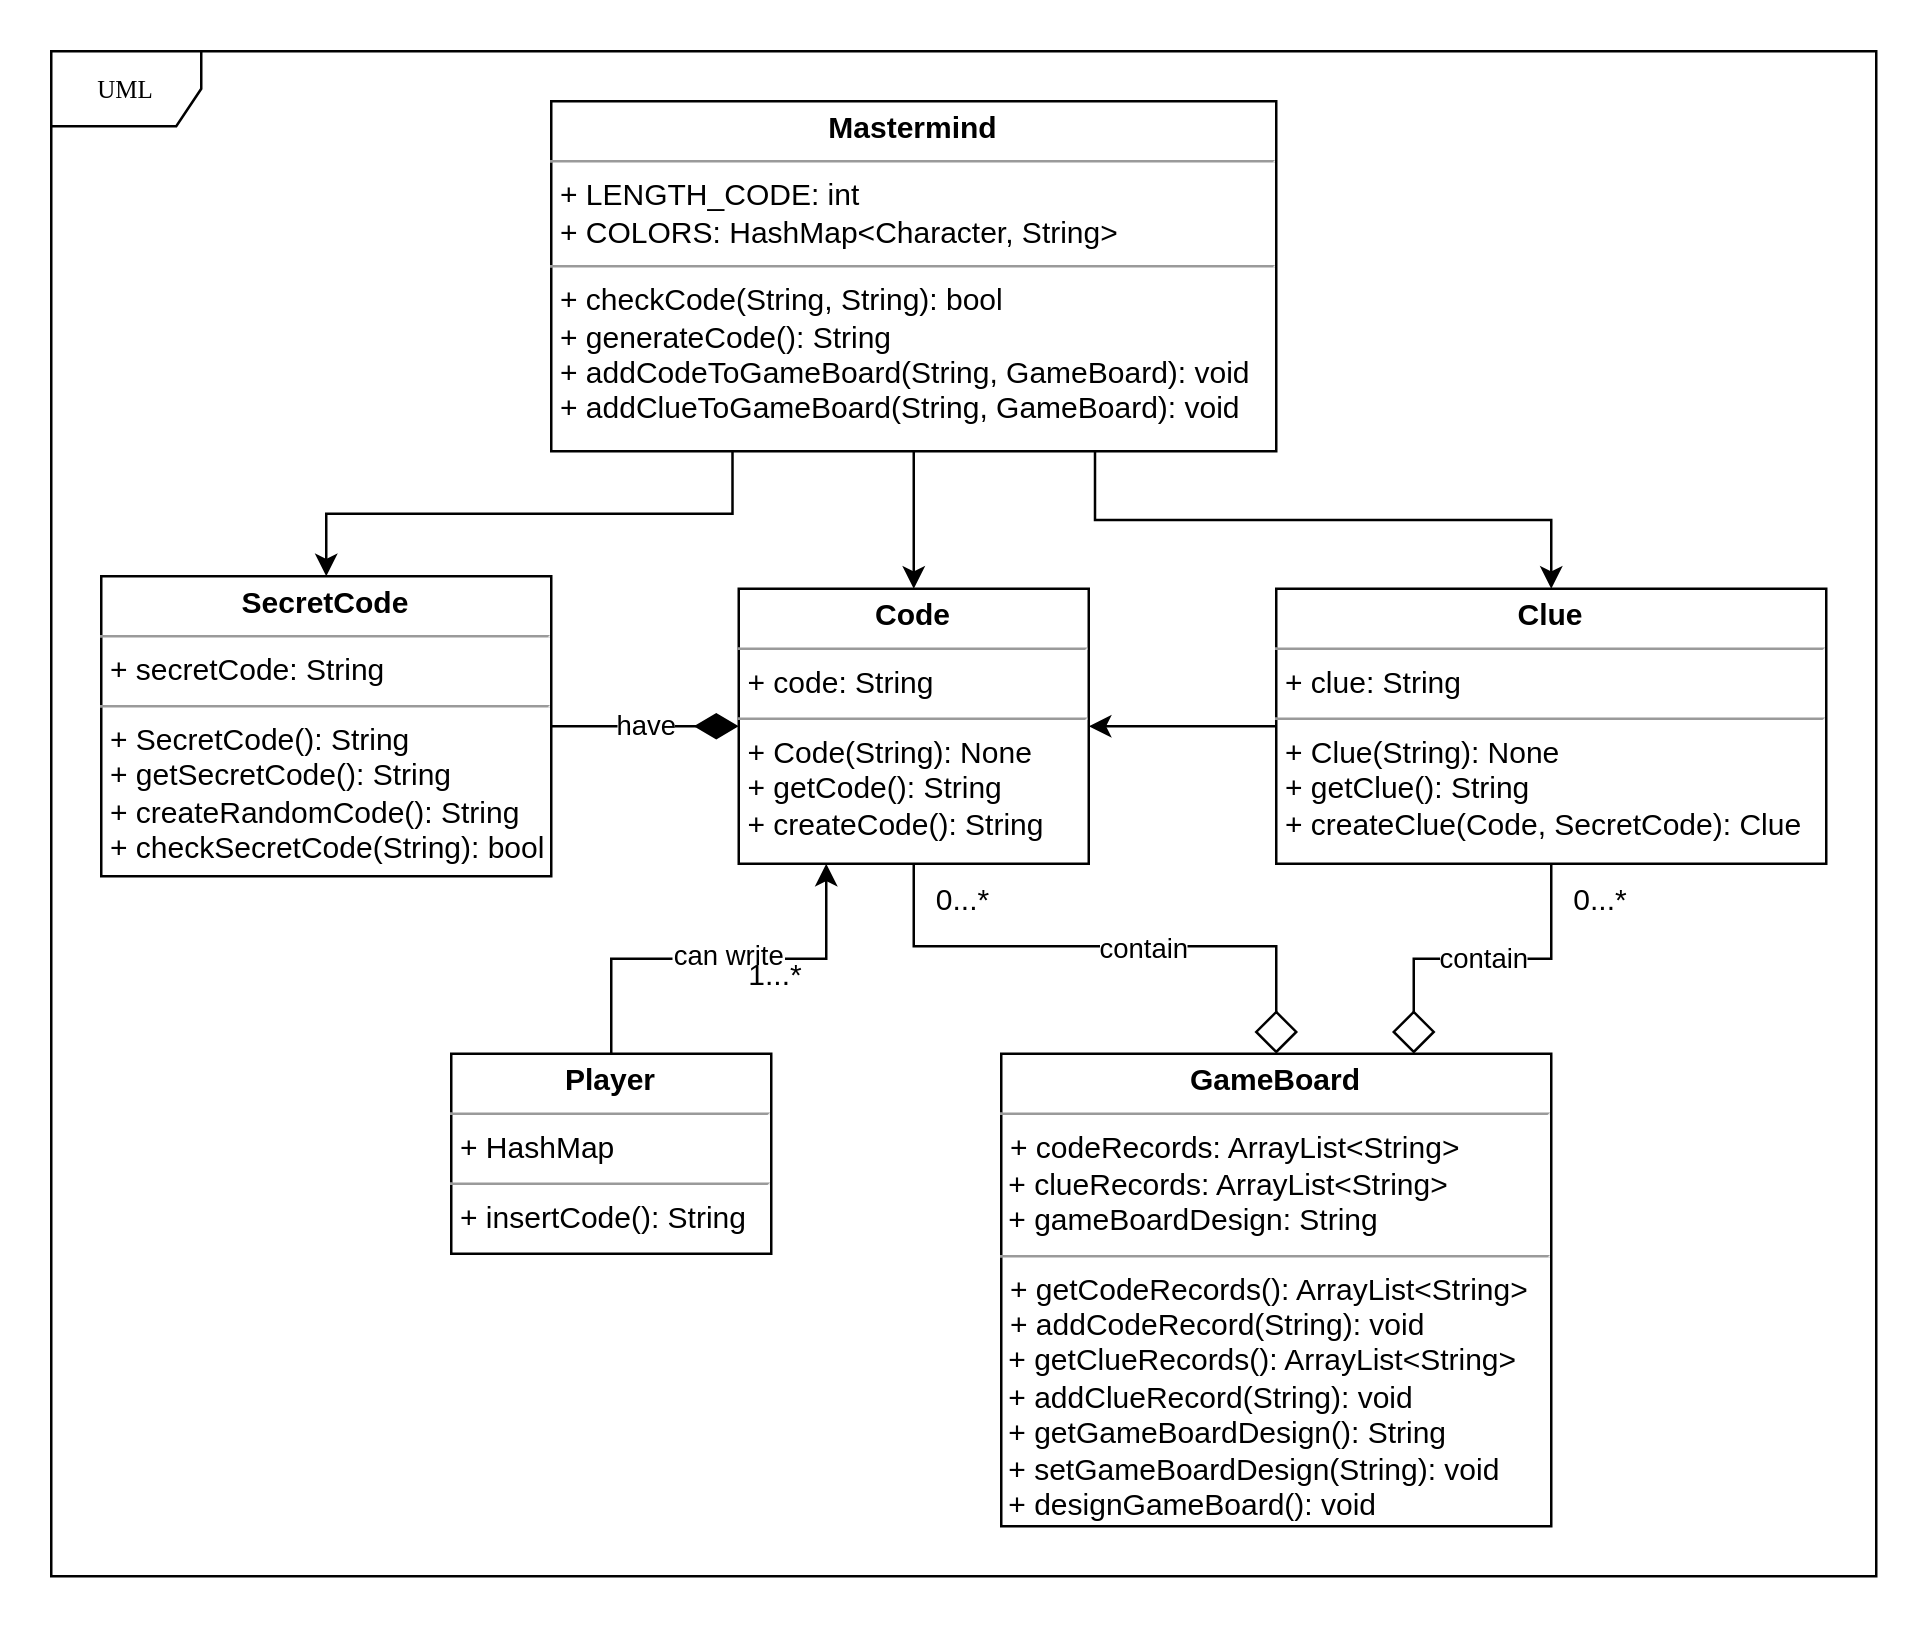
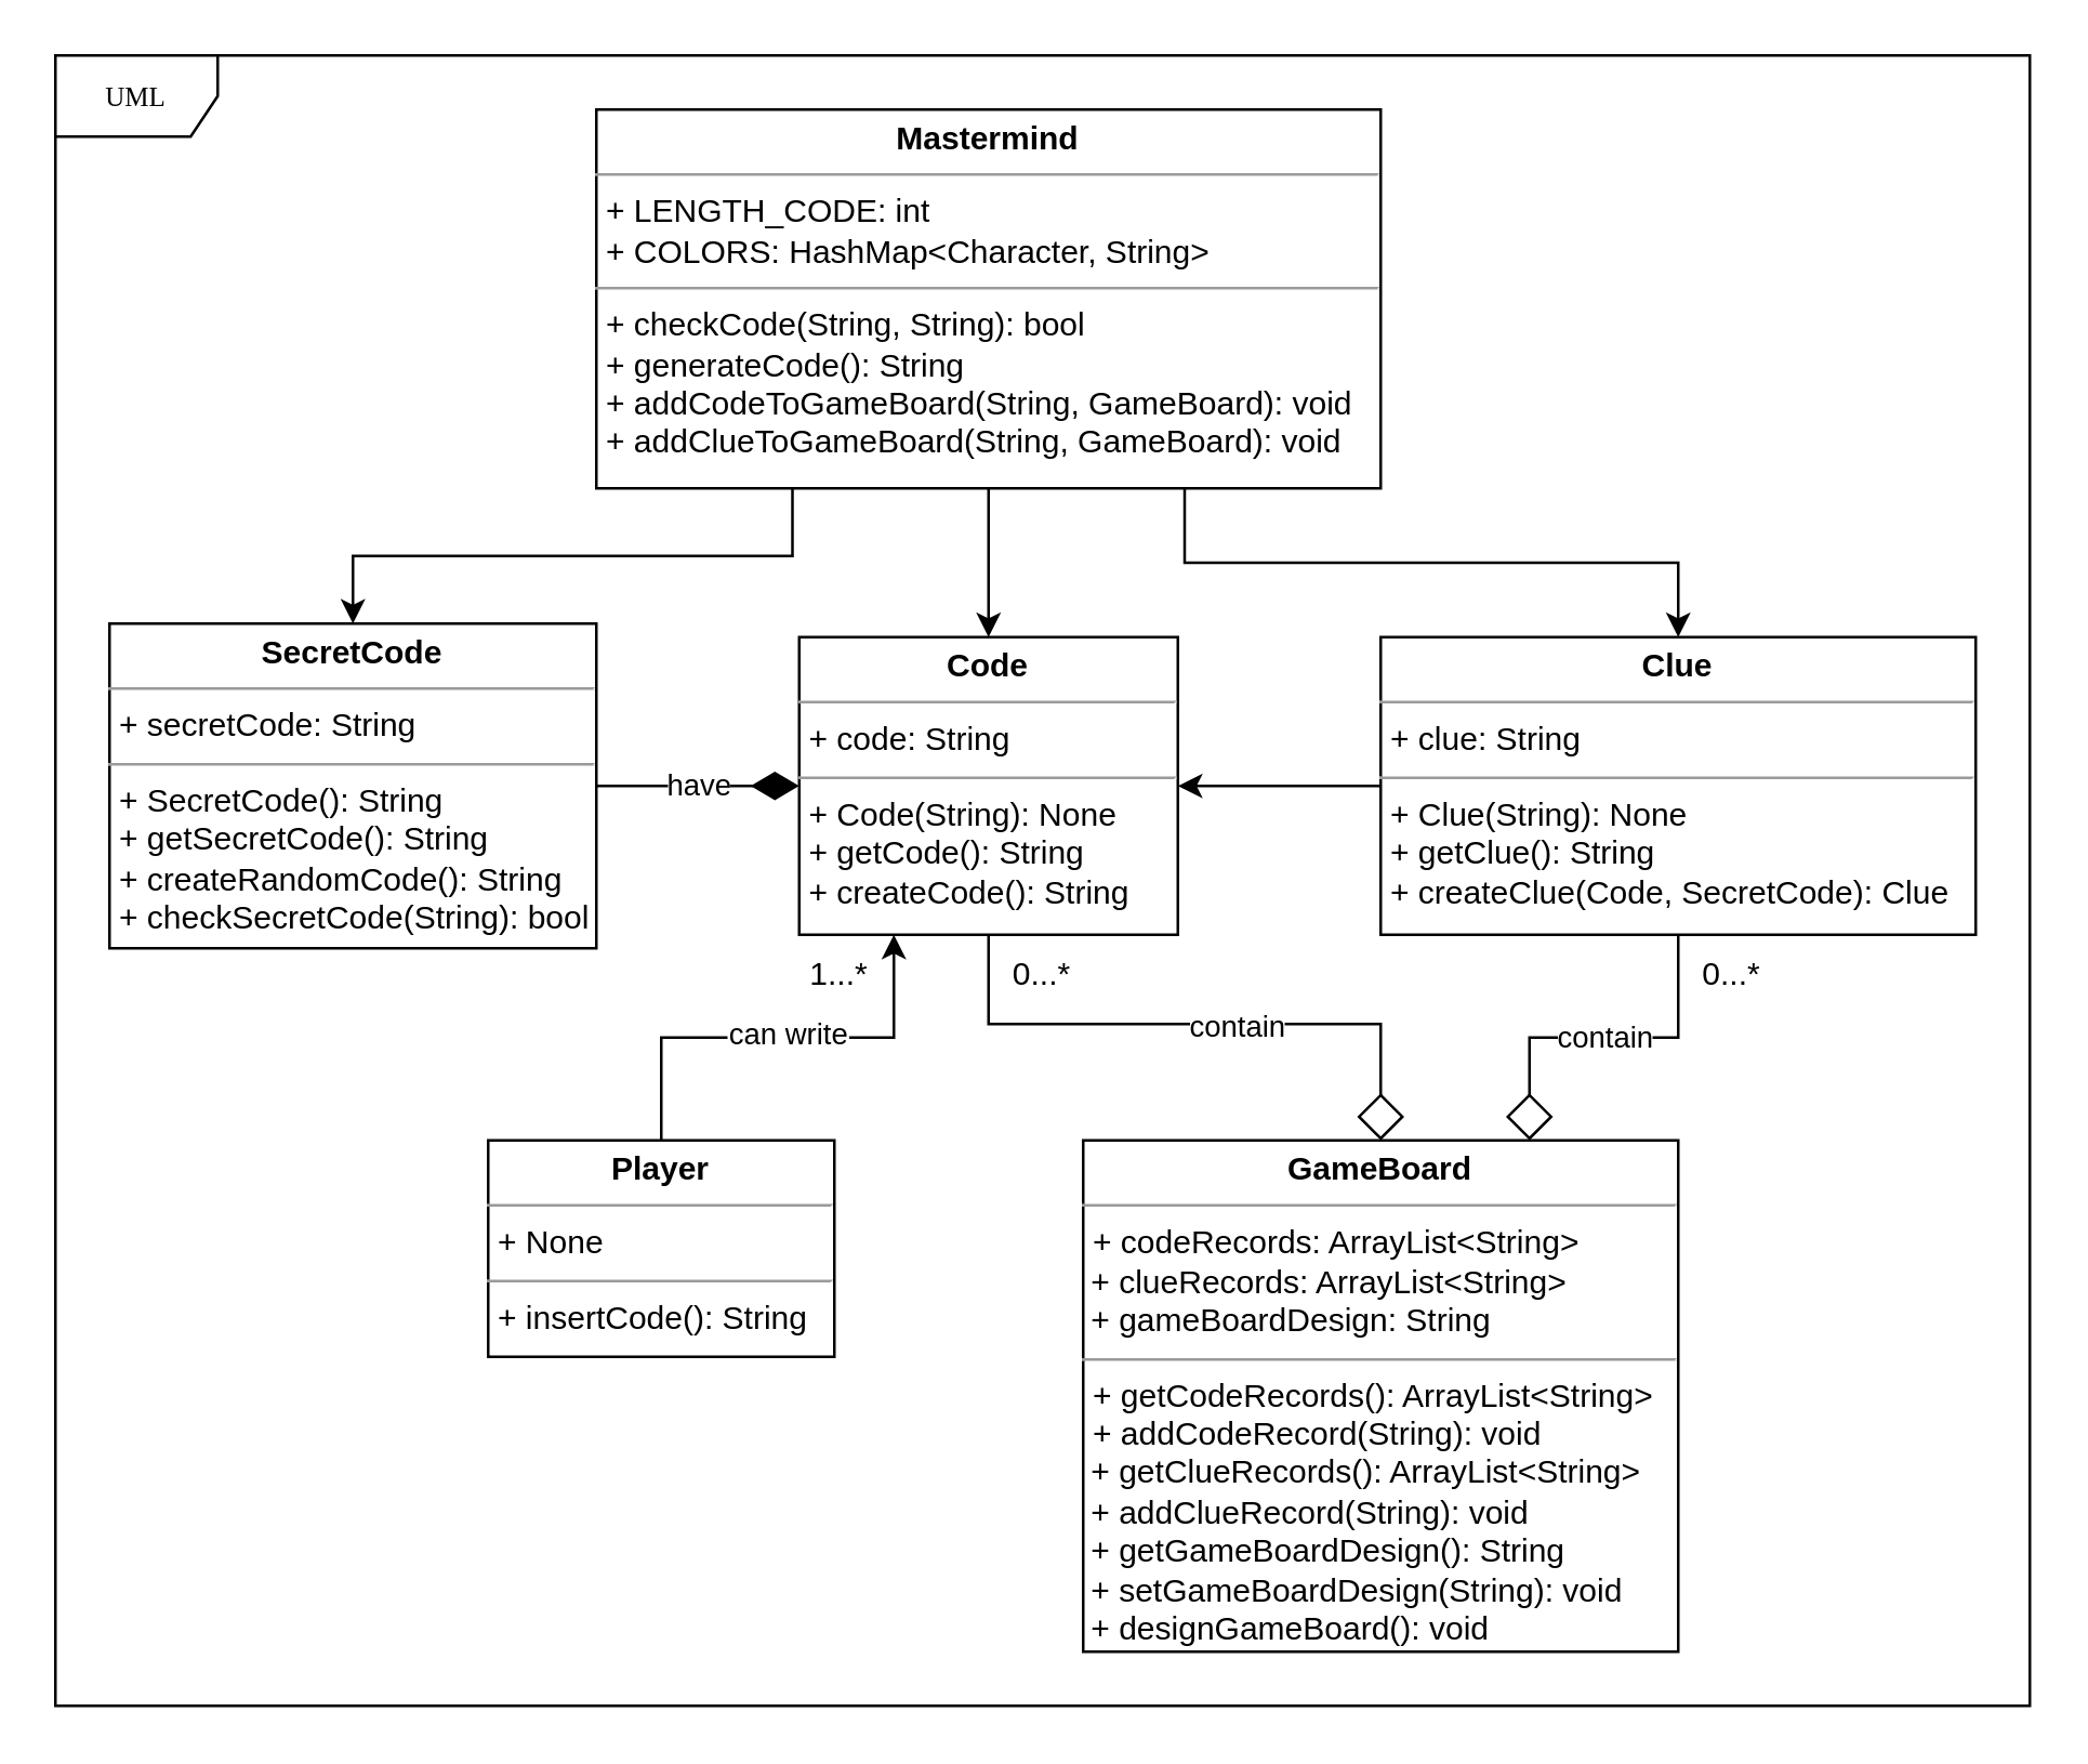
- <mxCell id="21" value="1...*" style="text;html=1;strokeColor=none;fillColor=none;align=center;verticalAlign=middle;whiteSpace=wrap;rounded=0;" vertex="1" parent="1"><mxGeometry x="290" y="380" width="40" height="20" as="geometry" /></mxCell>
+ <mxCell id="21" value="1...*" style="text;html=1;strokeColor=none;fillColor=none;align=center;verticalAlign=middle;whiteSpace=wrap;rounded=0;" vertex="1" parent="1"><mxGeometry x="290" y="350" width="40" height="20" as="geometry" /></mxCell>
- <mxCell id="18" value="&lt;p style=&quot;margin: 0px ; margin-top: 4px ; text-align: center&quot;&gt;&lt;b&gt;Player&lt;/b&gt;&lt;/p&gt;&lt;hr size=&quot;1&quot;&gt;&lt;p style=&quot;margin: 0px ; margin-left: 4px&quot;&gt;+ HashMap&lt;br&gt;&lt;/p&gt;&lt;hr size=&quot;1&quot;&gt;&lt;p style=&quot;margin: 0px ; margin-left: 4px&quot;&gt;+ insertCode(): String&lt;/p&gt;" style="verticalAlign=top;align=left;overflow=fill;fontSize=12;fontFamily=Helvetica;html=1;rounded=0;shadow=0;comic=0;labelBackgroundColor=none;strokeWidth=1" parent="1" vertex="1"><mxGeometry x="180" y="421" width="128" height="80" as="geometry" /></mxCell>
+ <mxCell id="18" value="&lt;p style=&quot;margin: 0px ; margin-top: 4px ; text-align: center&quot;&gt;&lt;b&gt;Player&lt;/b&gt;&lt;/p&gt;&lt;hr size=&quot;1&quot;&gt;&lt;p style=&quot;margin: 0px ; margin-left: 4px&quot;&gt;+ None&lt;br&gt;&lt;/p&gt;&lt;hr size=&quot;1&quot;&gt;&lt;p style=&quot;margin: 0px ; margin-left: 4px&quot;&gt;+ insertCode(): String&lt;/p&gt;" style="verticalAlign=top;align=left;overflow=fill;fontSize=12;fontFamily=Helvetica;html=1;rounded=0;shadow=0;comic=0;labelBackgroundColor=none;strokeWidth=1" parent="1" vertex="1"><mxGeometry x="180" y="421" width="128" height="80" as="geometry" /></mxCell>
